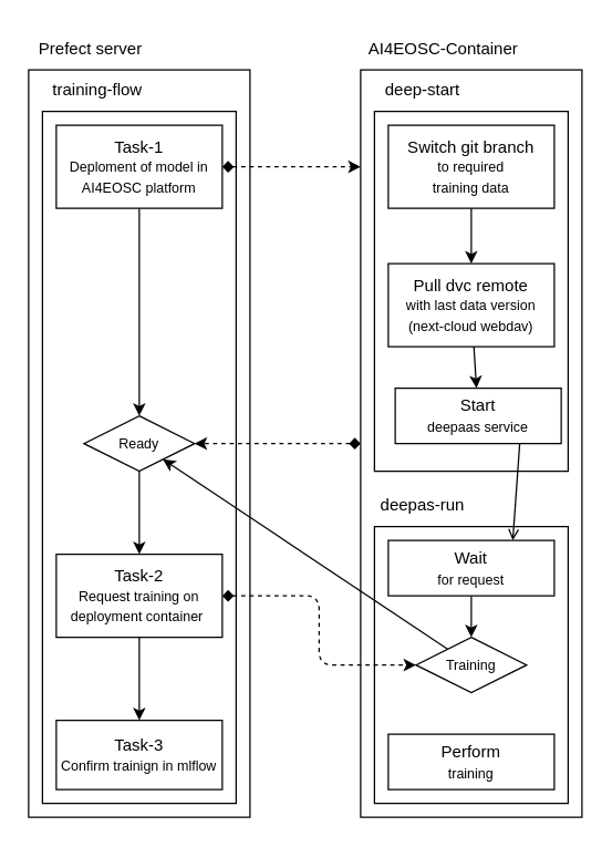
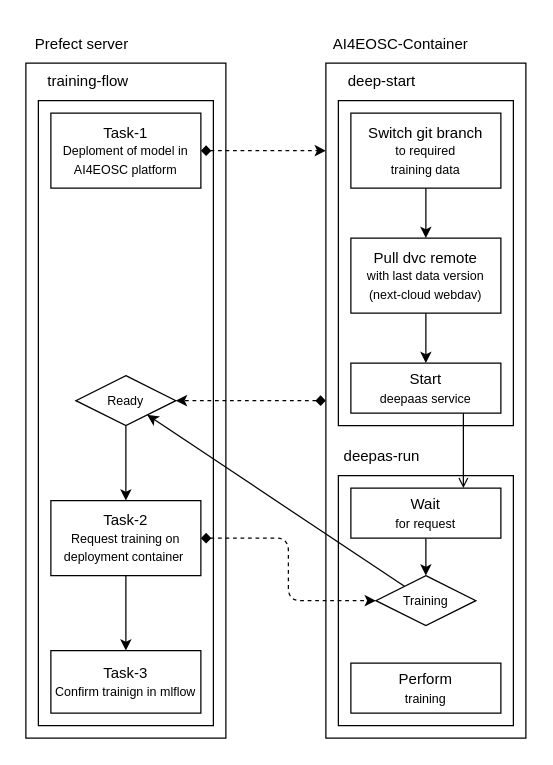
- <mxCell id="7" value="" style="edgeStyle=none;html=1;fontSize=12;" edge="1" parent="1" source="9" target="32"><mxGeometry relative="1" as="geometry" /></mxCell>
- <mxCell id="21" value="Start &lt;br&gt;&lt;font style=&quot;font-size: 10px;&quot;&gt;deepaas service&lt;/font&gt;" style="rounded=0;whiteSpace=wrap;html=1;" vertex="1" parent="1"><mxGeometry x="285" y="280" width="120" height="40" as="geometry" /></mxCell>
+ <mxCell id="21" value="Start &lt;br&gt;&lt;font style=&quot;font-size: 10px;&quot;&gt;deepaas service&lt;/font&gt;" style="rounded=0;whiteSpace=wrap;html=1;" vertex="1" parent="1"><mxGeometry x="280" y="290" width="120" height="40" as="geometry" /></mxCell>
